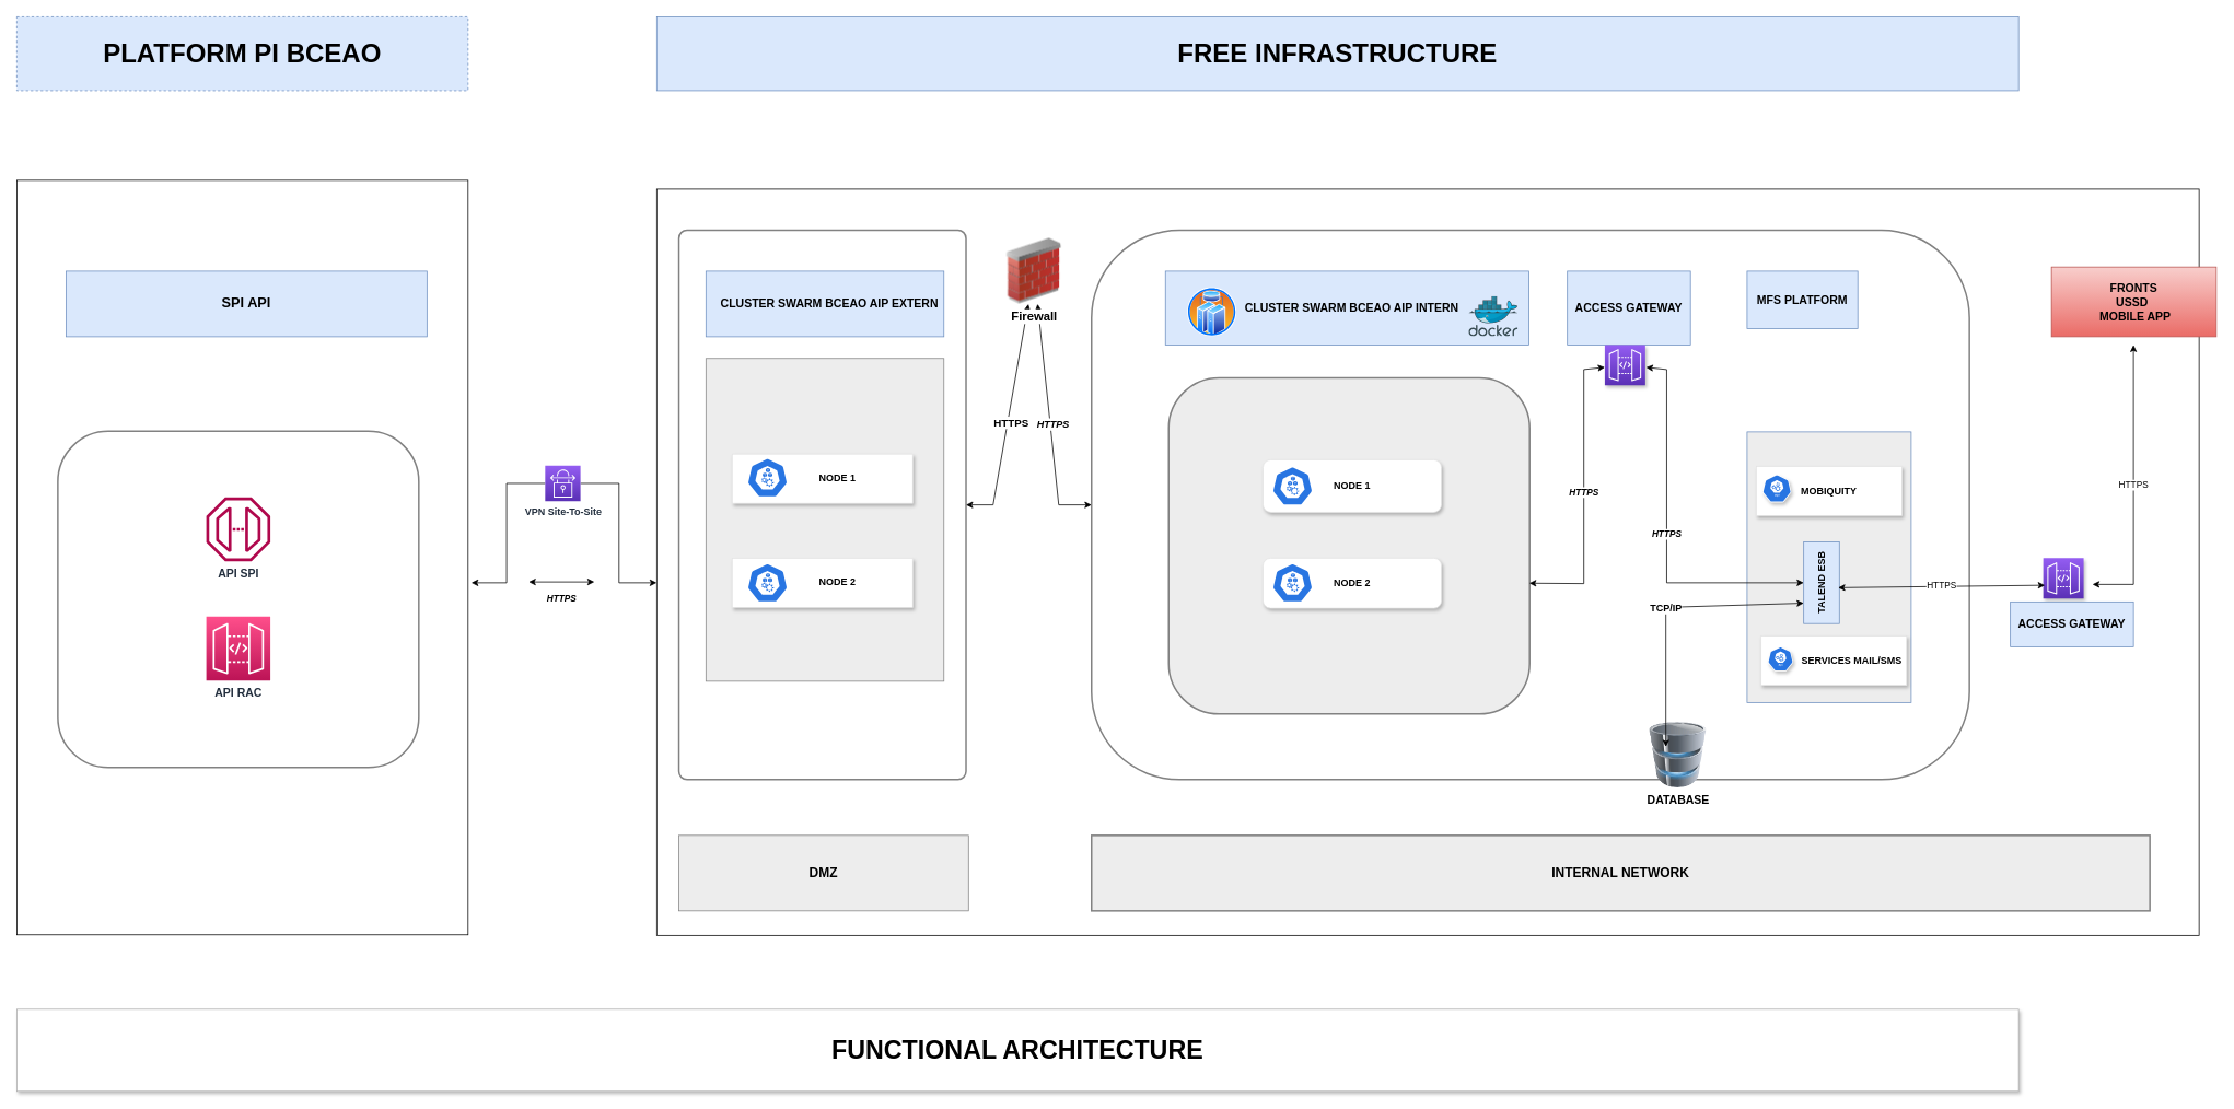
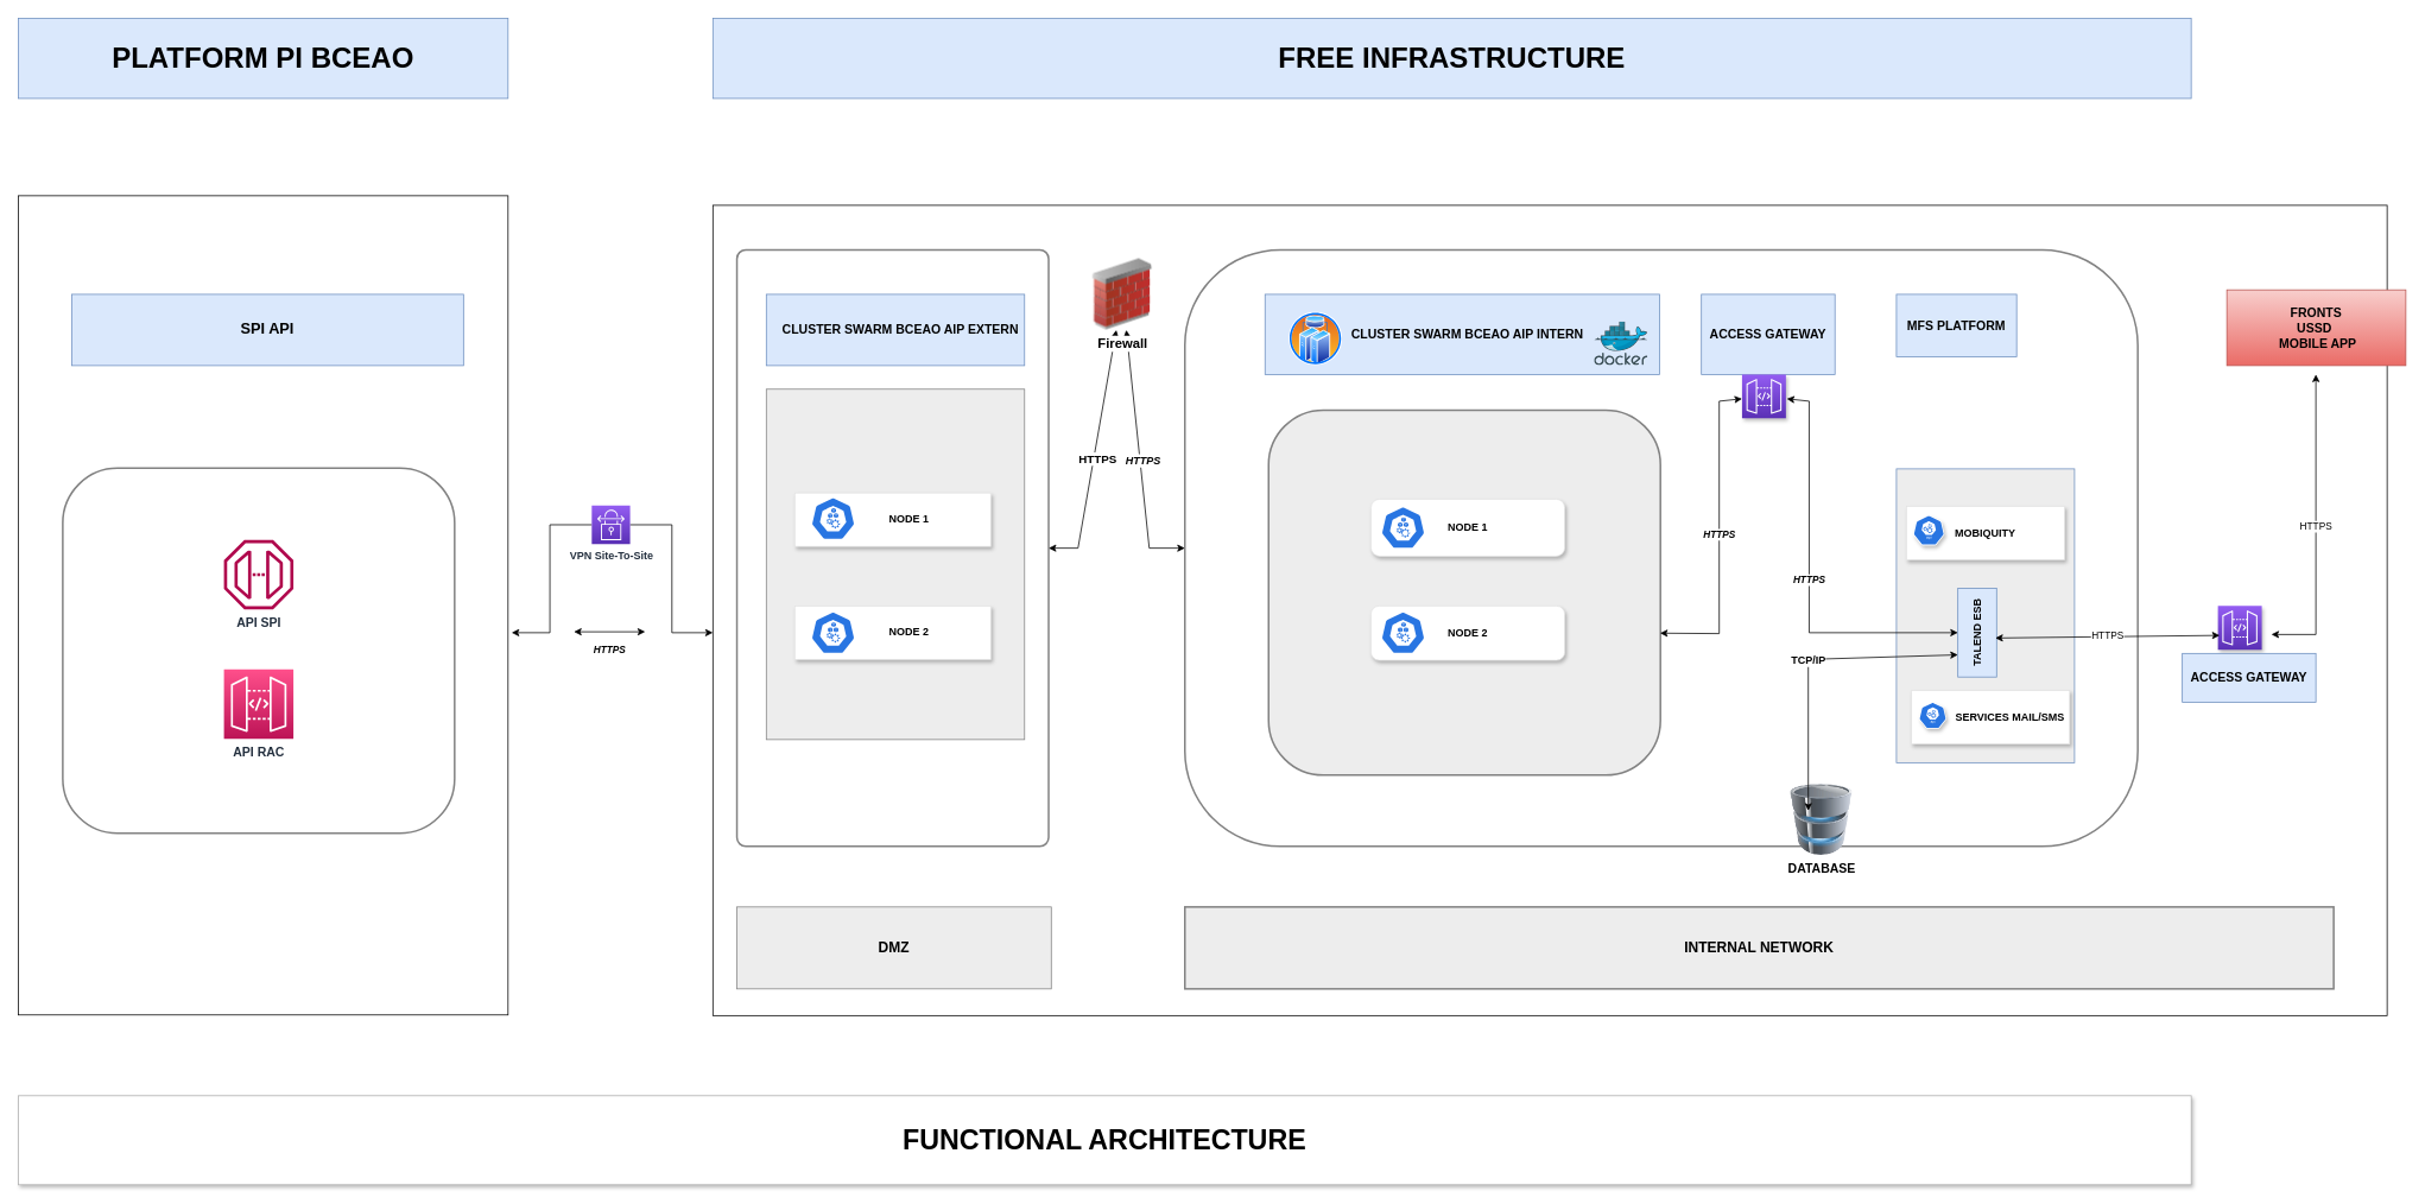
- <mxCell id="36" value="&lt;font style=&quot;font-size: 32px;&quot;&gt;PLATFORM PI BCEAO&lt;/font&gt;" style="rounded=0;whiteSpace=wrap;html=1;fillColor=#dae8fc;strokeColor=#6c8ebf;fontStyle=1;verticalAlign=middle;fontSize=32;dashed=1;" parent="1" vertex="1"><mxGeometry x="20" y="20" width="550" height="90" as="geometry" /></mxCell>
+ <mxCell id="36" value="&lt;font style=&quot;font-size: 32px;&quot;&gt;PLATFORM PI BCEAO&lt;/font&gt;" style="rounded=0;whiteSpace=wrap;html=1;fillColor=#dae8fc;strokeColor=#6c8ebf;fontStyle=1;verticalAlign=middle;fontSize=32;" parent="1" vertex="1"><mxGeometry x="20" y="20" width="550" height="90" as="geometry" /></mxCell>
